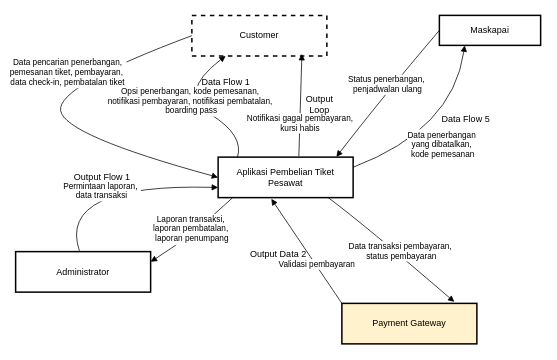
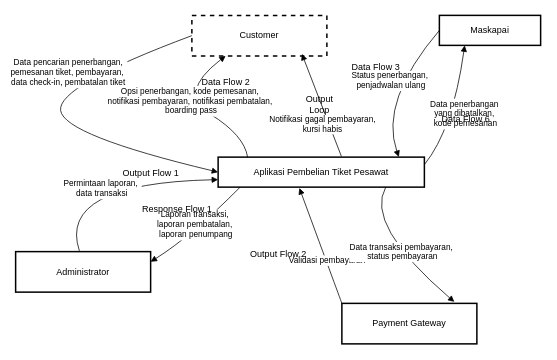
+ <mxCell id="16" value="Data Flow 3" style="text;html=1;align=center;verticalAlign=middle;resizable=0;points=[];autosize=1;strokeColor=none;fillColor=none;" vertex="1" parent="1"><mxGeometry x="455" width="90" height="30" as="geometry" y="74" /></mxCell>
- <mxCell id="15" value="Data Flow 1" style="text;html=1;align=center;verticalAlign=middle;resizable=0;points=[];autosize=1;strokeColor=none;fillColor=none;" vertex="1" parent="1"><mxGeometry x="255" y="94" width="90" height="30" as="geometry" /></mxCell>
+ <mxCell id="15" value="Data Flow 2" style="text;html=1;align=center;verticalAlign=middle;resizable=0;points=[];autosize=1;strokeColor=none;fillColor=none;" vertex="1" parent="1"><mxGeometry x="255" y="94" width="90" height="30" as="geometry" /></mxCell>
- <mxCell id="17" value="Data Flow 5" style="text;html=1;align=center;verticalAlign=middle;resizable=0;points=[];autosize=1;strokeColor=none;fillColor=none;" vertex="1" parent="1"><mxGeometry x="575" y="144" width="90" height="30" as="geometry" /></mxCell>
+ <mxCell id="17" value="Data Flow 6" style="text;html=1;align=center;verticalAlign=middle;resizable=0;points=[];autosize=1;strokeColor=none;fillColor=none;" vertex="1" parent="1"><mxGeometry x="575" y="144" width="90" height="30" as="geometry" /></mxCell>
- <mxCell id="18" value="Output Flow 1" style="text;html=1;align=center;verticalAlign=middle;resizable=0;points=[];autosize=1;strokeColor=none;fillColor=none;" vertex="1" parent="1"><mxGeometry x="85" y="221" width="100" height="30" as="geometry" /></mxCell>
+ <mxCell id="18" value="Output Flow 1" style="text;html=1;align=center;verticalAlign=middle;resizable=0;points=[];autosize=1;strokeColor=none;fillColor=none;" vertex="1" parent="1"><mxGeometry x="150" y="216" width="100" height="30" as="geometry" /></mxCell>
- <mxCell id="3" value="Aplikasi Pembelian Tiket Pesawat" style="whiteSpace=wrap;strokeWidth=2;" parent="1" vertex="1"><mxGeometry x="290" y="209" width="180" height="54" as="geometry" /></mxCell>
+ <mxCell id="3" value="Aplikasi Pembelian Tiket Pesawat" style="whiteSpace=wrap;strokeWidth=2;" parent="1" vertex="1"><mxGeometry x="290" y="209" width="275" height="40" as="geometry" /></mxCell>
+ <mxCell id="19" value="Response Flow 1" style="text;html=1;align=center;verticalAlign=middle;resizable=0;points=[];autosize=1;strokeColor=none;fillColor=none;" vertex="1" parent="1"><mxGeometry x="175" y="263" width="120" height="30" as="geometry" /></mxCell>
- <mxCell id="20" value="Output Data 2" style="text;html=1;align=center;verticalAlign=middle;resizable=0;points=[];autosize=1;strokeColor=none;fillColor=none;" vertex="1" parent="1"><mxGeometry x="320" y="324" width="100" height="30" as="geometry" /></mxCell>
+ <mxCell id="20" value="Output Flow 2" style="text;html=1;align=center;verticalAlign=middle;resizable=0;points=[];autosize=1;strokeColor=none;fillColor=none;" vertex="1" parent="1"><mxGeometry x="320" y="324" width="100" height="30" as="geometry" /></mxCell>
- <mxCell id="6" value="Payment Gateway" style="whiteSpace=wrap;strokeWidth=2;fillColor=#fff2cc;" parent="1" vertex="1"><mxGeometry x="455" y="404" width="180" height="54" as="geometry" /></mxCell>
+ <mxCell id="6" value="Payment Gateway" style="whiteSpace=wrap;strokeWidth=2;" parent="1" vertex="1"><mxGeometry x="455" y="404" width="180" height="54" as="geometry" /></mxCell>
